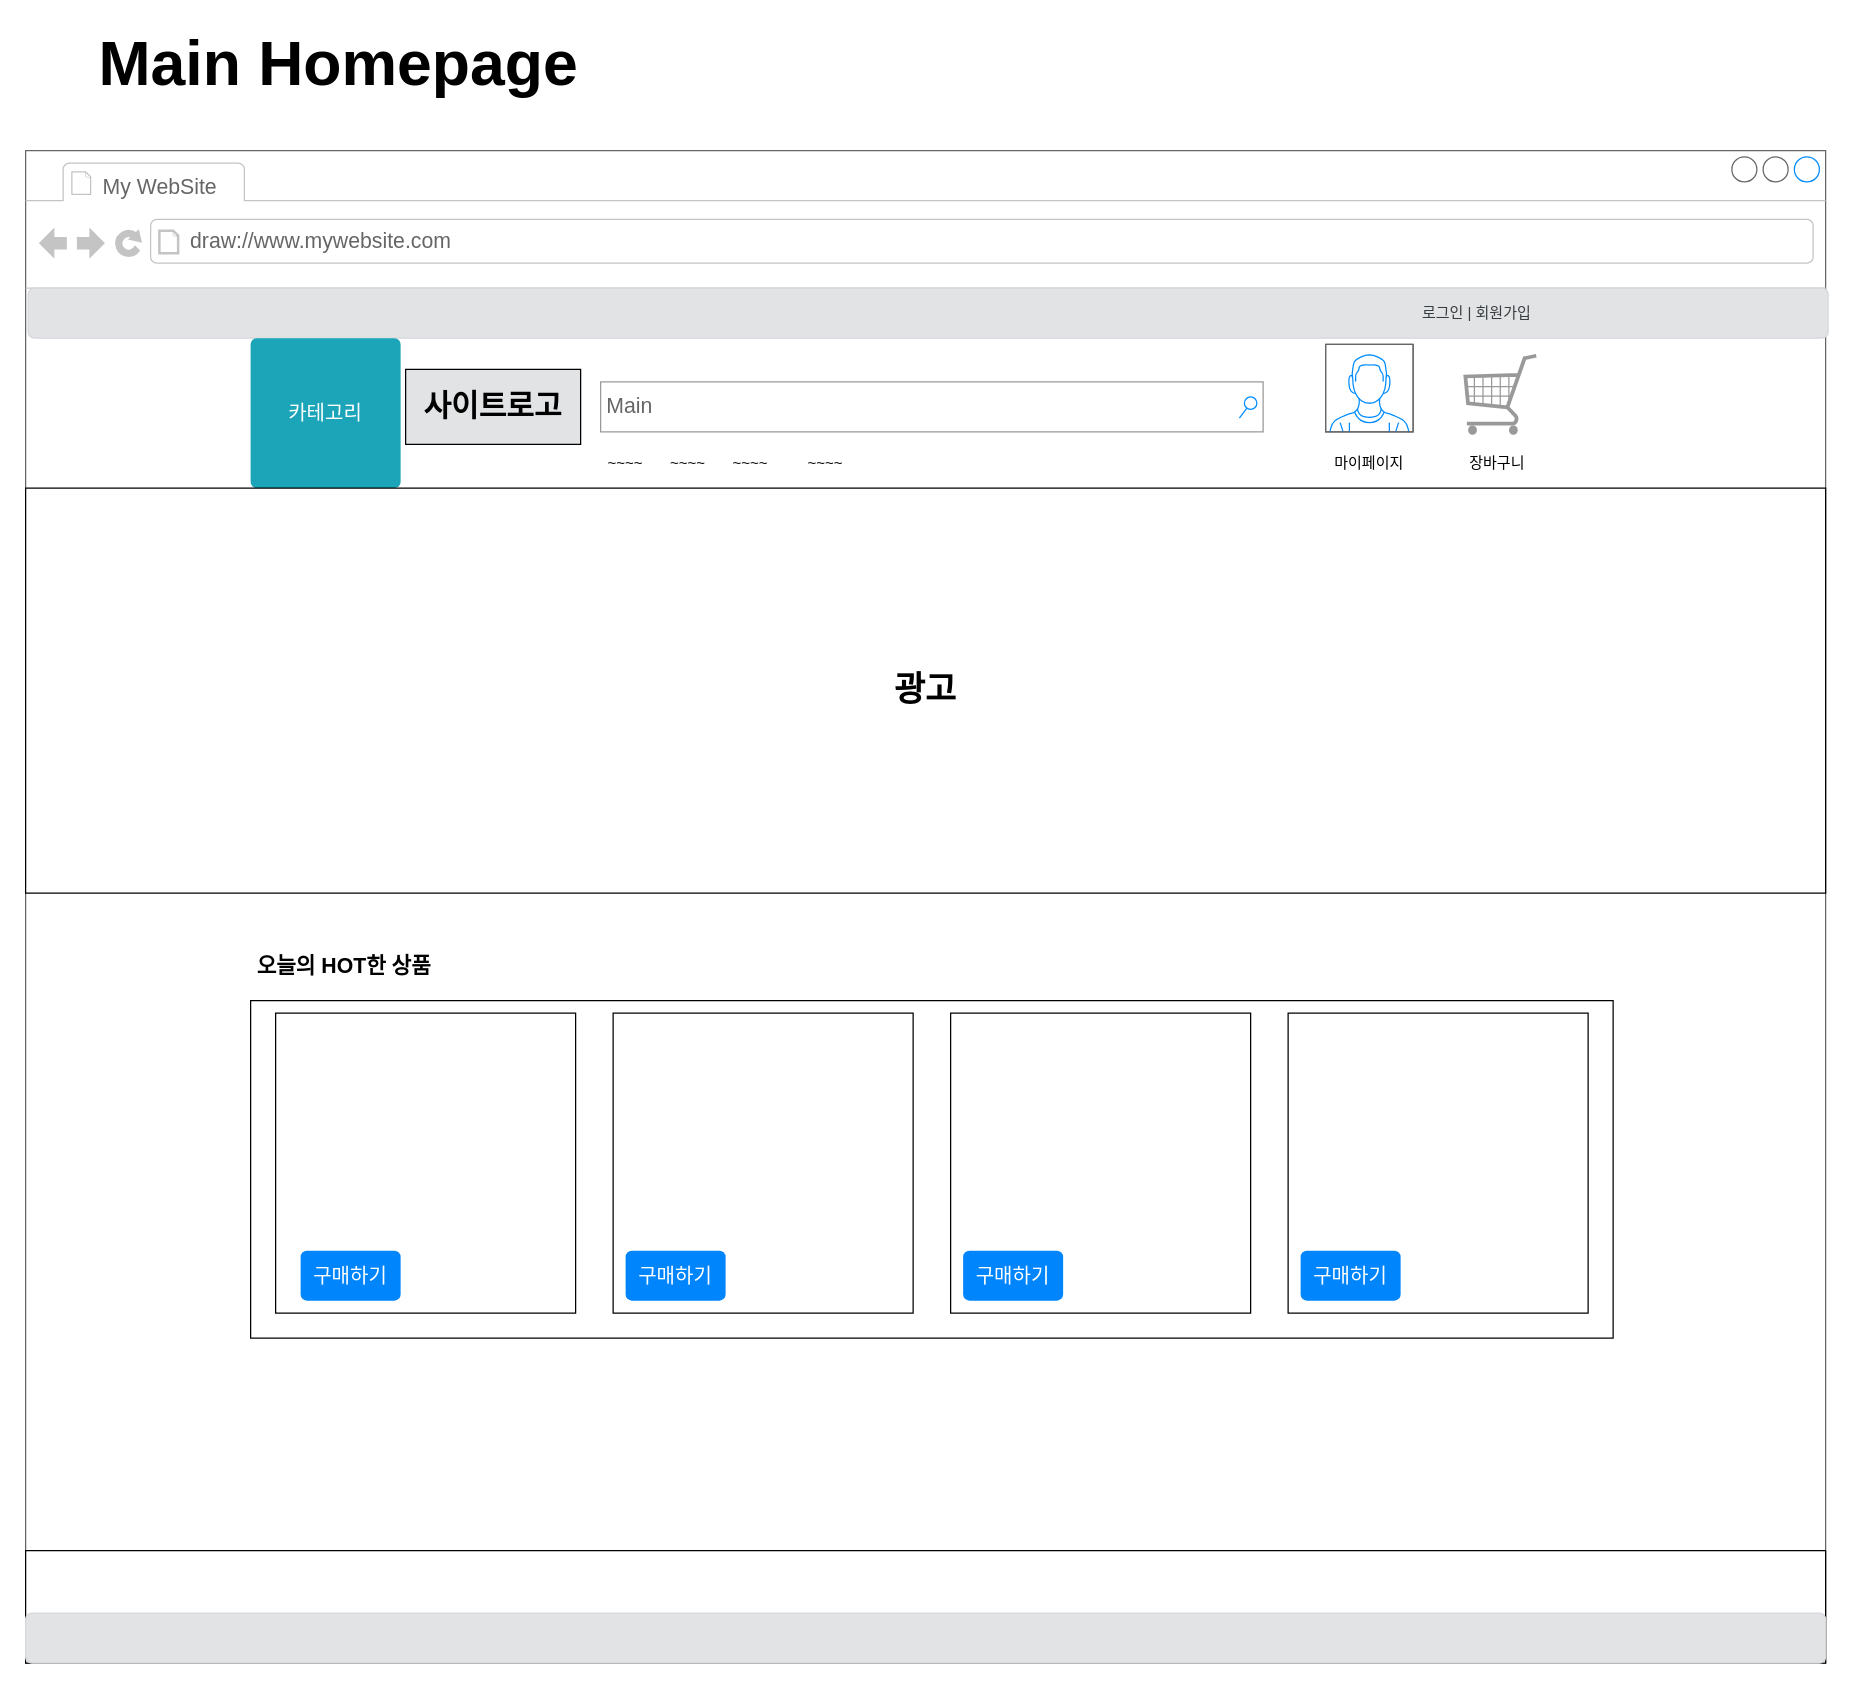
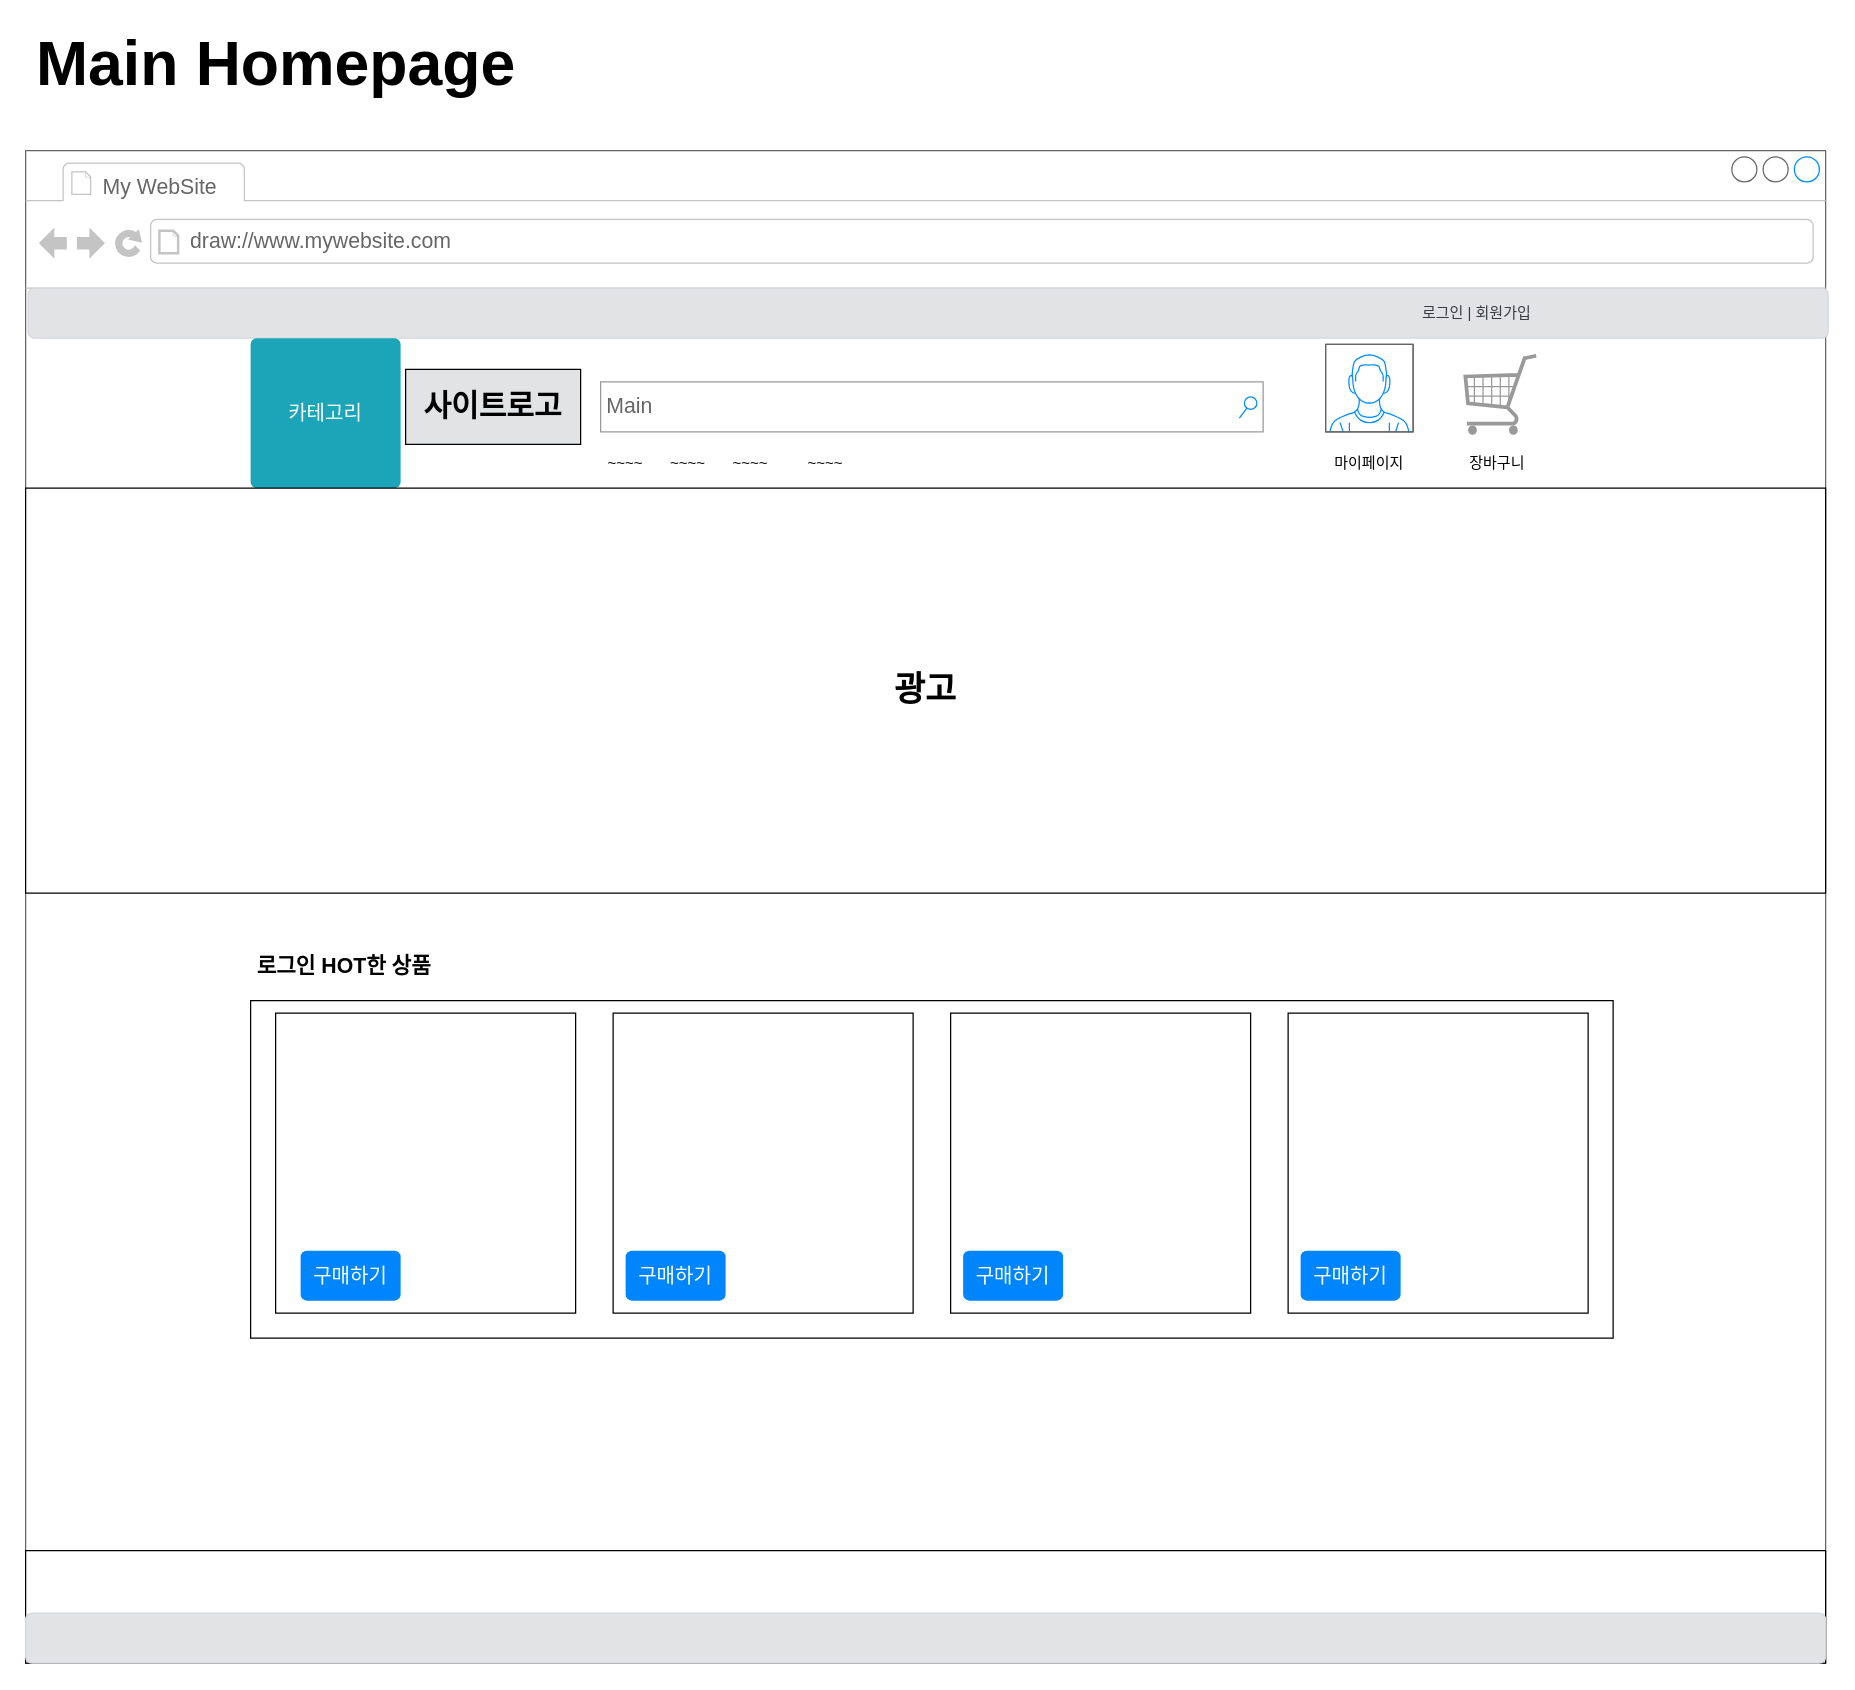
- <mxCell id="33" value="&lt;h1&gt;&lt;span style=&quot;font-size: 50px&quot;&gt;Main Homepage&lt;/span&gt;&lt;/h1&gt;" style="text;html=1;align=center;verticalAlign=middle;resizable=0;points=[];autosize=1;" vertex="1" parent="1"><mxGeometry x="70" y="20" width="400" height="60" as="geometry" /></mxCell>
+ <mxCell id="33" value="&lt;h1&gt;&lt;span style=&quot;font-size: 50px&quot;&gt;Main Homepage&lt;/span&gt;&lt;/h1&gt;" style="text;html=1;align=center;verticalAlign=middle;resizable=0;points=[];autosize=1;" vertex="1" parent="1"><mxGeometry x="20" y="20" width="400" height="60" as="geometry" /></mxCell>
- <mxCell id="21" value="&lt;h1&gt;&lt;font style=&quot;font-size: 17px&quot;&gt;오늘의 HOT한 상품&lt;/font&gt;&lt;/h1&gt;" style="text;html=1;strokeColor=none;fillColor=none;align=center;verticalAlign=middle;whiteSpace=wrap;rounded=0;" vertex="1" parent="5"><mxGeometry x="180" y="640" width="150" height="20" as="geometry" /></mxCell>
+ <mxCell id="21" value="&lt;h1&gt;&lt;font style=&quot;font-size: 17px&quot;&gt;로그인 HOT한 상품&lt;/font&gt;&lt;/h1&gt;" style="text;html=1;strokeColor=none;fillColor=none;align=center;verticalAlign=middle;whiteSpace=wrap;rounded=0;" vertex="1" parent="5"><mxGeometry x="180" y="640" width="150" height="20" as="geometry" /></mxCell>
